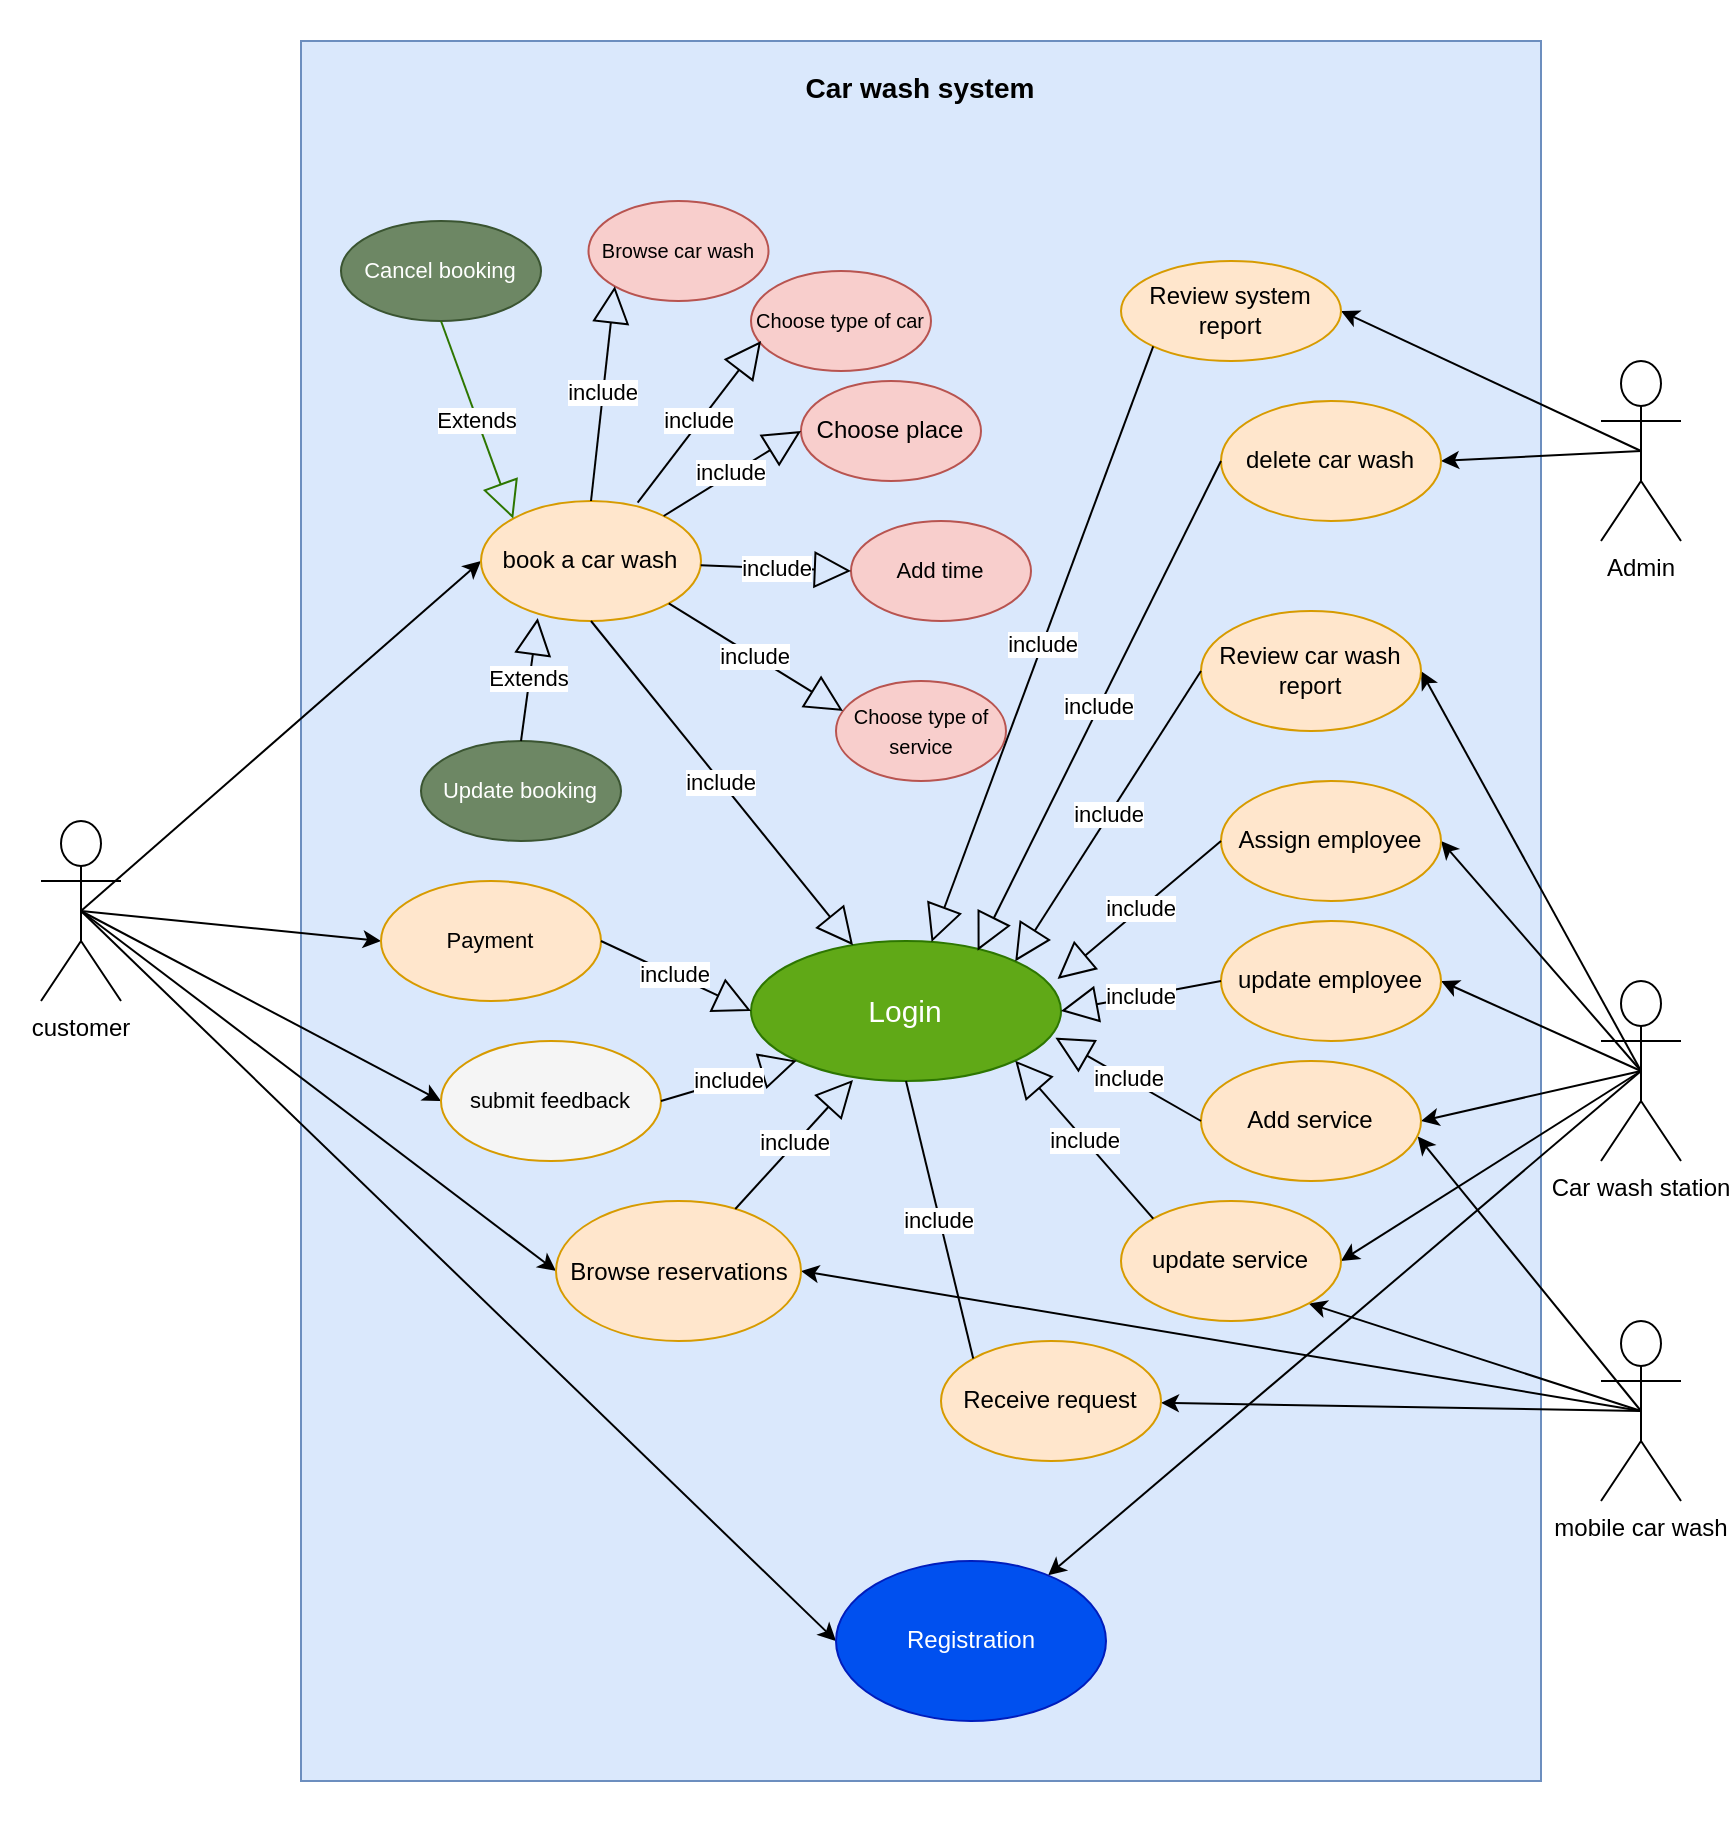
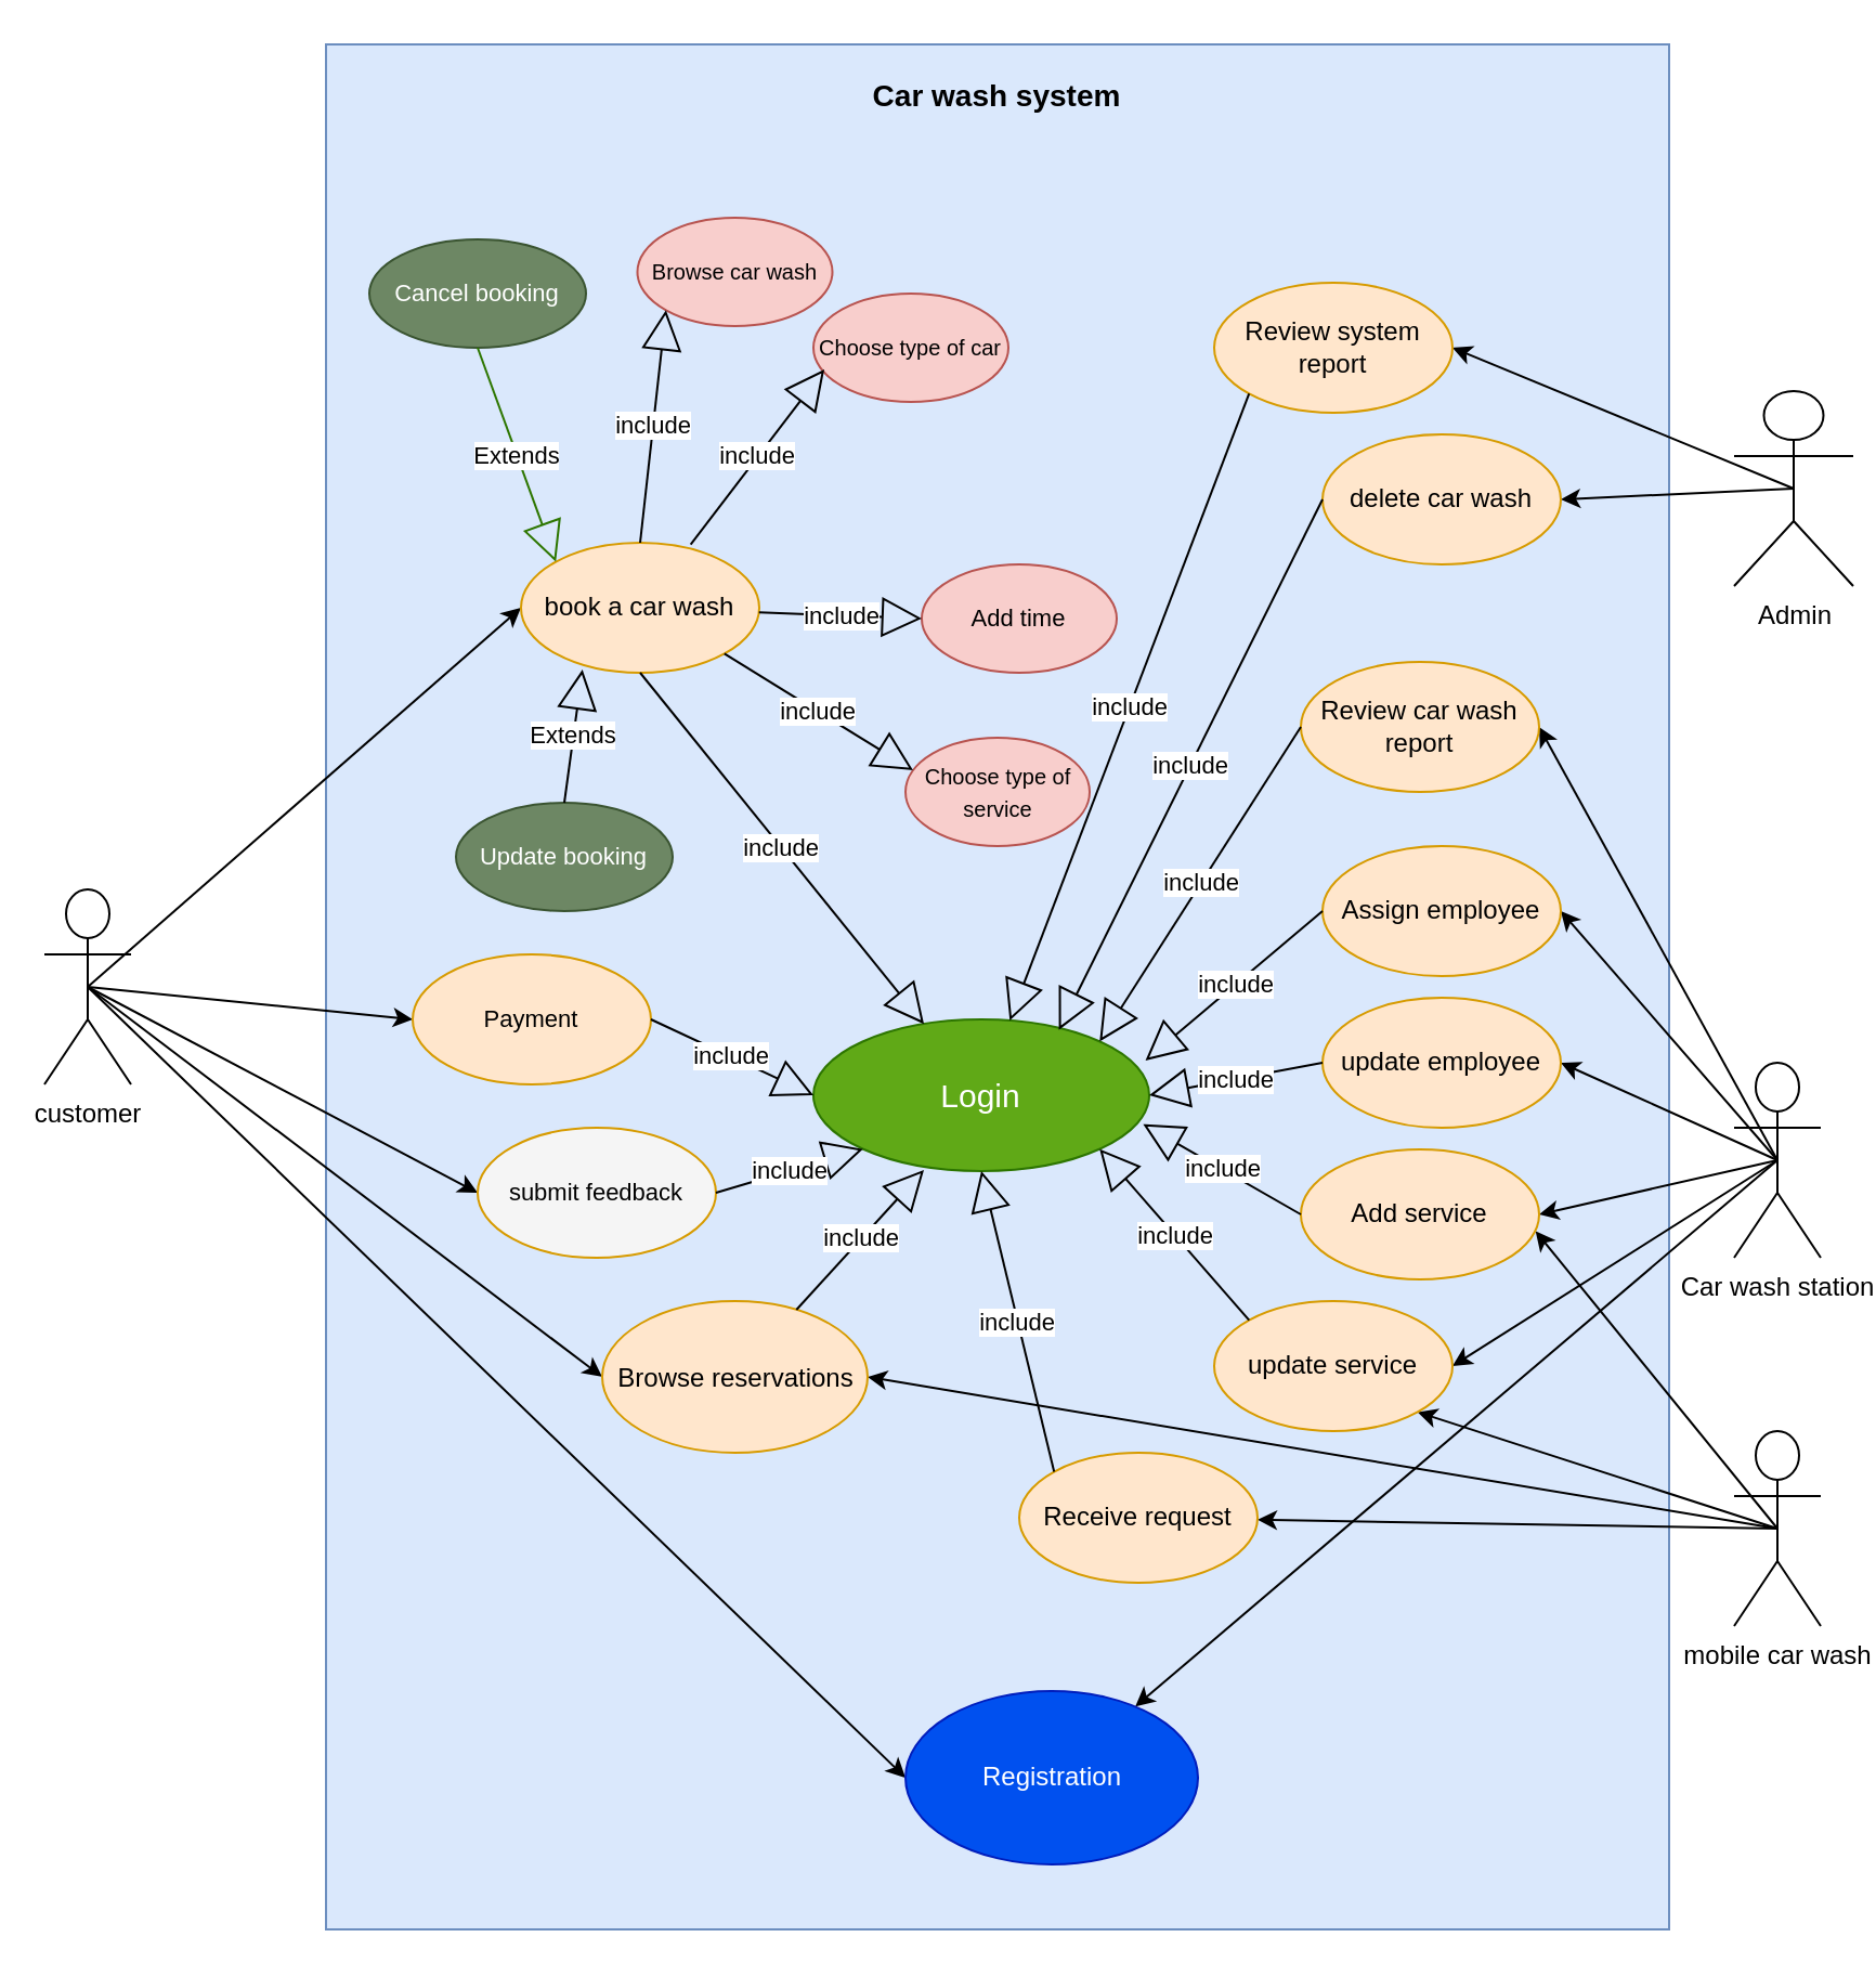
- <mxCell id="47" value="Review system report" style="ellipse;whiteSpace=wrap;html=1;fillColor=#ffe6cc;strokeColor=#d79b00;" vertex="1" parent="1"><mxGeometry x="560" y="130" width="110" height="50" as="geometry" /></mxCell>
+ <mxCell id="47" value="Review system report" style="ellipse;whiteSpace=wrap;html=1;fillColor=#ffe6cc;strokeColor=#d79b00;" vertex="1" parent="1"><mxGeometry x="560" y="130" width="110" height="60" as="geometry" /></mxCell>
- <mxCell id="33" value="&lt;font style=&quot;font-size: 12px&quot;&gt;Choose place&lt;/font&gt;" style="ellipse;whiteSpace=wrap;html=1;fillColor=#f8cecc;strokeColor=#b85450;" vertex="1" parent="1"><mxGeometry x="400" y="190" width="90" height="50" as="geometry" /></mxCell>
- <mxCell id="11" value="Admin&lt;br&gt;" style="shape=umlActor;verticalLabelPosition=bottom;verticalAlign=top;html=1;" parent="1" vertex="1"><mxGeometry x="800" y="180" width="40" height="90" as="geometry" /></mxCell>
+ <mxCell id="11" value="Admin&lt;br&gt;" style="shape=umlActor;verticalLabelPosition=bottom;verticalAlign=top;html=1;" parent="1" vertex="1"><mxGeometry x="800" y="180" width="55" height="90" as="geometry" /></mxCell>
- <mxCell id="36" value="include" style="endArrow=block;endSize=16;endFill=0;html=1;entryX=0;entryY=0.5;entryDx=0;entryDy=0;" edge="1" parent="1" source="27" target="33"><mxGeometry width="160" relative="1" as="geometry"><mxPoint x="298.18" y="295" as="sourcePoint" /><mxPoint x="260" y="252.678" as="targetPoint" /></mxGeometry></mxCell>
- <mxCell id="62" value="include" style="endArrow=none;endSize=16;endFill=0;html=1;exitX=0;exitY=0;exitDx=0;exitDy=0;entryX=0.5;entryY=1;entryDx=0;entryDy=0;" edge="1" parent="1" source="61" target="25"><mxGeometry width="160" relative="1" as="geometry"><mxPoint x="586.039" y="618.825" as="sourcePoint" /><mxPoint x="517.633" y="539.598" as="targetPoint" /></mxGeometry></mxCell>
+ <mxCell id="62" value="include" style="endArrow=block;endSize=16;endFill=0;html=1;exitX=0;exitY=0;exitDx=0;exitDy=0;entryX=0.5;entryY=1;entryDx=0;entryDy=0;" edge="1" parent="1" source="61" target="25"><mxGeometry width="160" relative="1" as="geometry"><mxPoint x="586.039" y="618.825" as="sourcePoint" /><mxPoint x="517.633" y="539.598" as="targetPoint" /></mxGeometry></mxCell>
